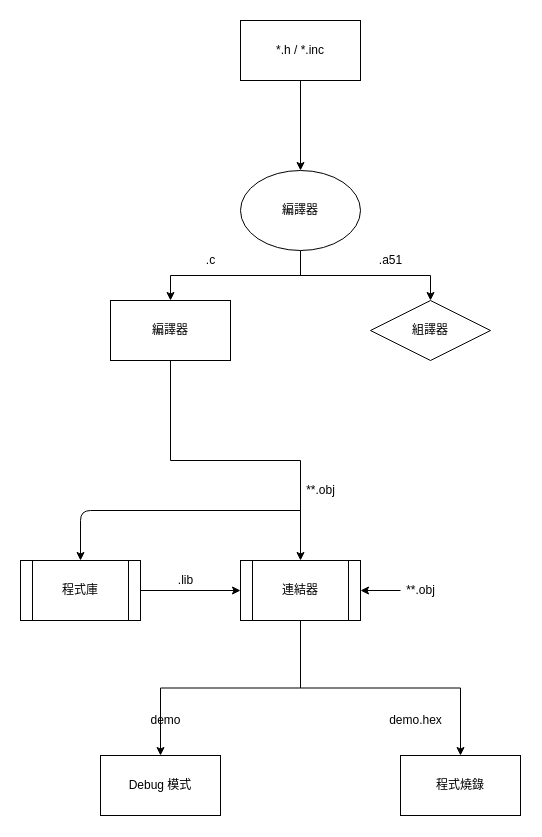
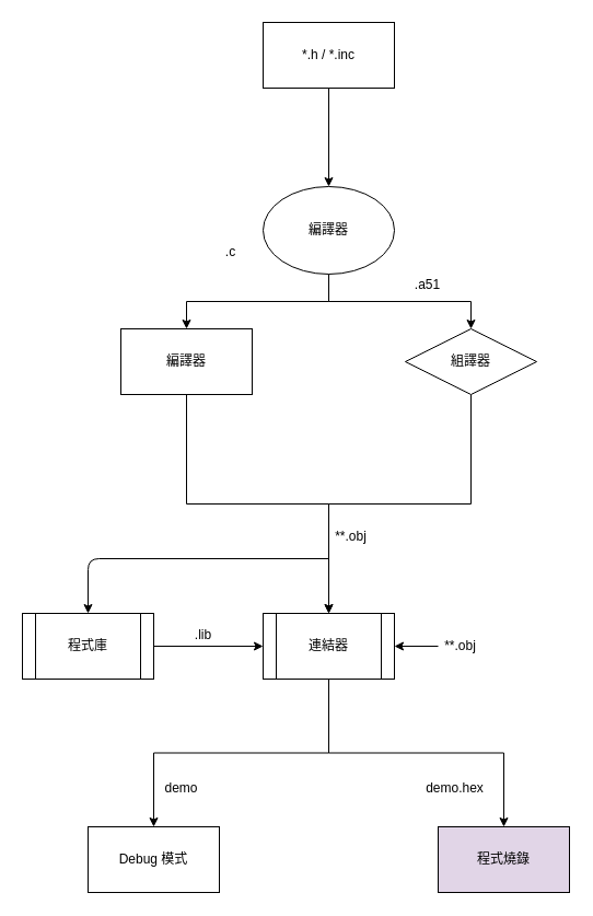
- <mxCell id="19" value=".c" style="text;html=1;align=center;verticalAlign=middle;resizable=0;points=[];autosize=1;" vertex="1" parent="1"><mxGeometry x="200" y="250" width="20" height="20" as="geometry" /></mxCell>
+ <mxCell id="19" value=".c" style="text;html=1;align=center;verticalAlign=middle;resizable=0;points=[];autosize=1;" vertex="1" parent="1"><mxGeometry x="200" y="220" width="20" height="20" as="geometry" /></mxCell>
+ <mxCell id="12" style="edgeStyle=orthogonalEdgeStyle;rounded=0;orthogonalLoop=1;jettySize=auto;html=1;exitX=0.5;exitY=1;exitDx=0;exitDy=0;entryX=0.5;entryY=0;entryDx=0;entryDy=0;" edge="1" parent="1" source="13" target="7"><mxGeometry relative="1" as="geometry" /></mxCell>
- <mxCell id="15" value="Debug 模式" style="rounded=0;whiteSpace=wrap;html=1;" vertex="1" parent="1"><mxGeometry x="100" y="755" width="120" height="60" as="geometry" /></mxCell>
+ <mxCell id="15" value="Debug 模式" style="rounded=0;whiteSpace=wrap;html=1;" vertex="1" parent="1"><mxGeometry x="80" y="755" width="120" height="60" as="geometry" /></mxCell>
- <mxCell id="16" value="程式燒錄" style="rounded=0;whiteSpace=wrap;html=1;" vertex="1" parent="1"><mxGeometry x="400" y="755" width="120" height="60" as="geometry" /></mxCell>
+ <mxCell id="16" value="程式燒錄" style="rounded=0;whiteSpace=wrap;html=1;fillColor=#e1d5e7;" vertex="1" parent="1"><mxGeometry x="400" y="755" width="120" height="60" as="geometry" /></mxCell>
